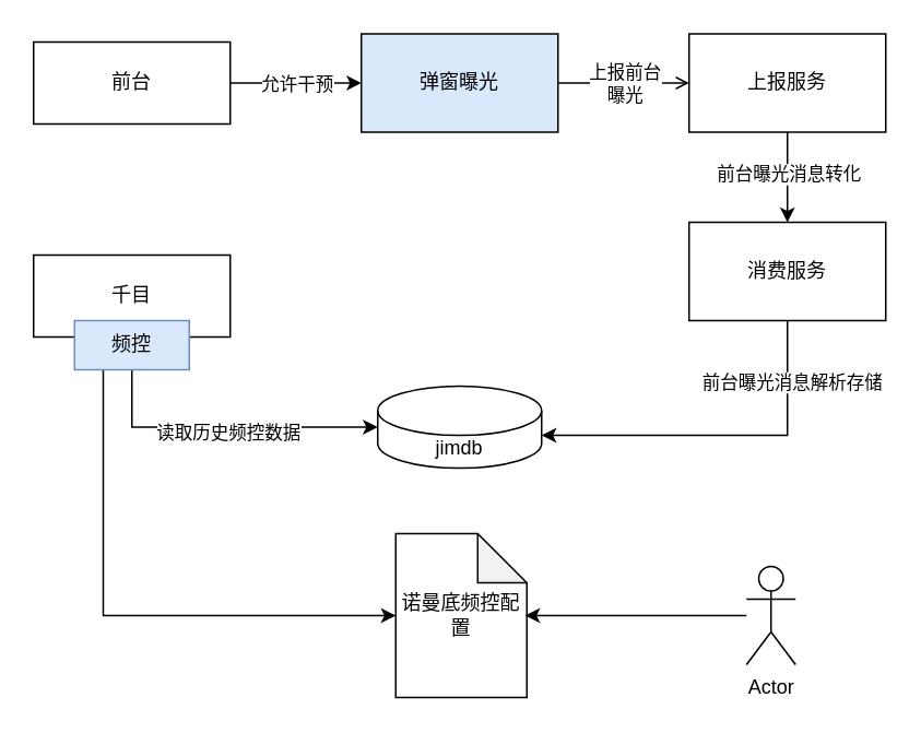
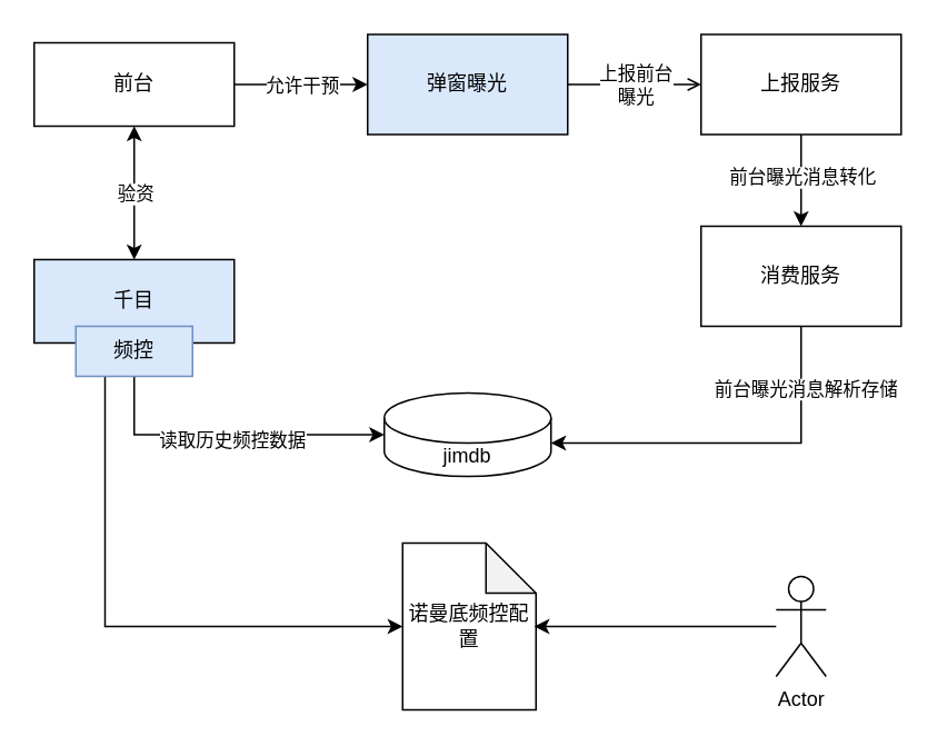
+ <mxCell id="2" style="edgeStyle=orthogonalEdgeStyle;rounded=0;orthogonalLoop=1;jettySize=auto;html=1;entryX=0.5;entryY=0;entryDx=0;entryDy=0;startArrow=classic;startFill=1;" edge="1" parent="1" source="6" target="7"><mxGeometry relative="1" as="geometry"><mxPoint x="80" y="125" as="targetPoint" /></mxGeometry></mxCell>
+ <mxCell id="3" value="验资" style="edgeLabel;html=1;align=center;verticalAlign=middle;resizable=0;points=[];" vertex="1" connectable="0" parent="2"><mxGeometry x="-0.175" y="2" relative="1" as="geometry"><mxPoint x="-2" y="7" as="offset" /></mxGeometry></mxCell>
- <mxCell id="7" value="千目" style="rounded=0;whiteSpace=wrap;html=1;" vertex="1" parent="1"><mxGeometry x="20" y="155" width="120" height="50" as="geometry" /></mxCell>
+ <mxCell id="7" value="千目" style="rounded=0;whiteSpace=wrap;html=1;fillColor=#dae8fc;" vertex="1" parent="1"><mxGeometry x="20" y="155" width="120" height="50" as="geometry" /></mxCell>
- <mxCell id="24" value="Actor" style="shape=umlActor;verticalLabelPosition=bottom;verticalAlign=top;html=1;outlineConnect=0;" vertex="1" parent="1"><mxGeometry x="455" y="345" width="30" height="60" as="geometry" /></mxCell>
+ <mxCell id="24" value="Actor" style="shape=umlActor;verticalLabelPosition=bottom;verticalAlign=top;html=1;outlineConnect=0;" vertex="1" parent="1"><mxGeometry x="465" y="345" width="30" height="60" as="geometry" /></mxCell>
